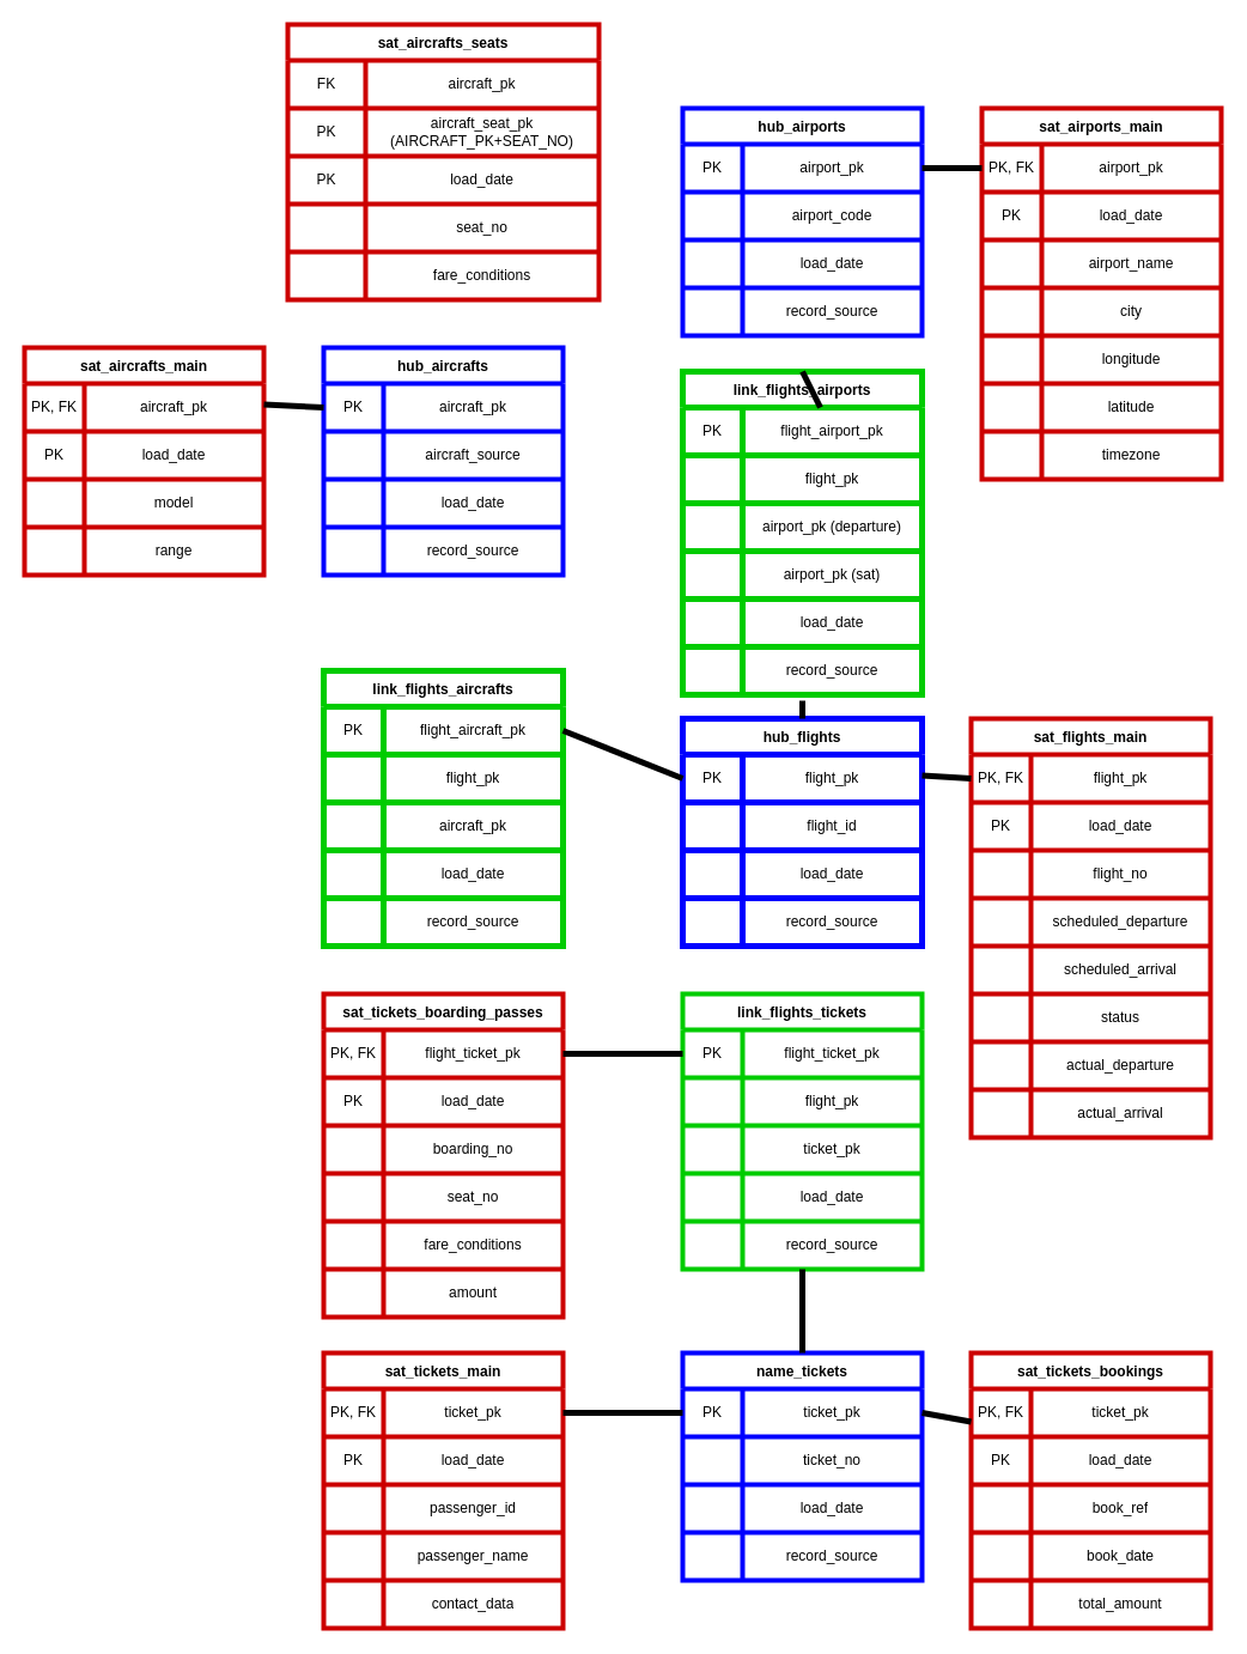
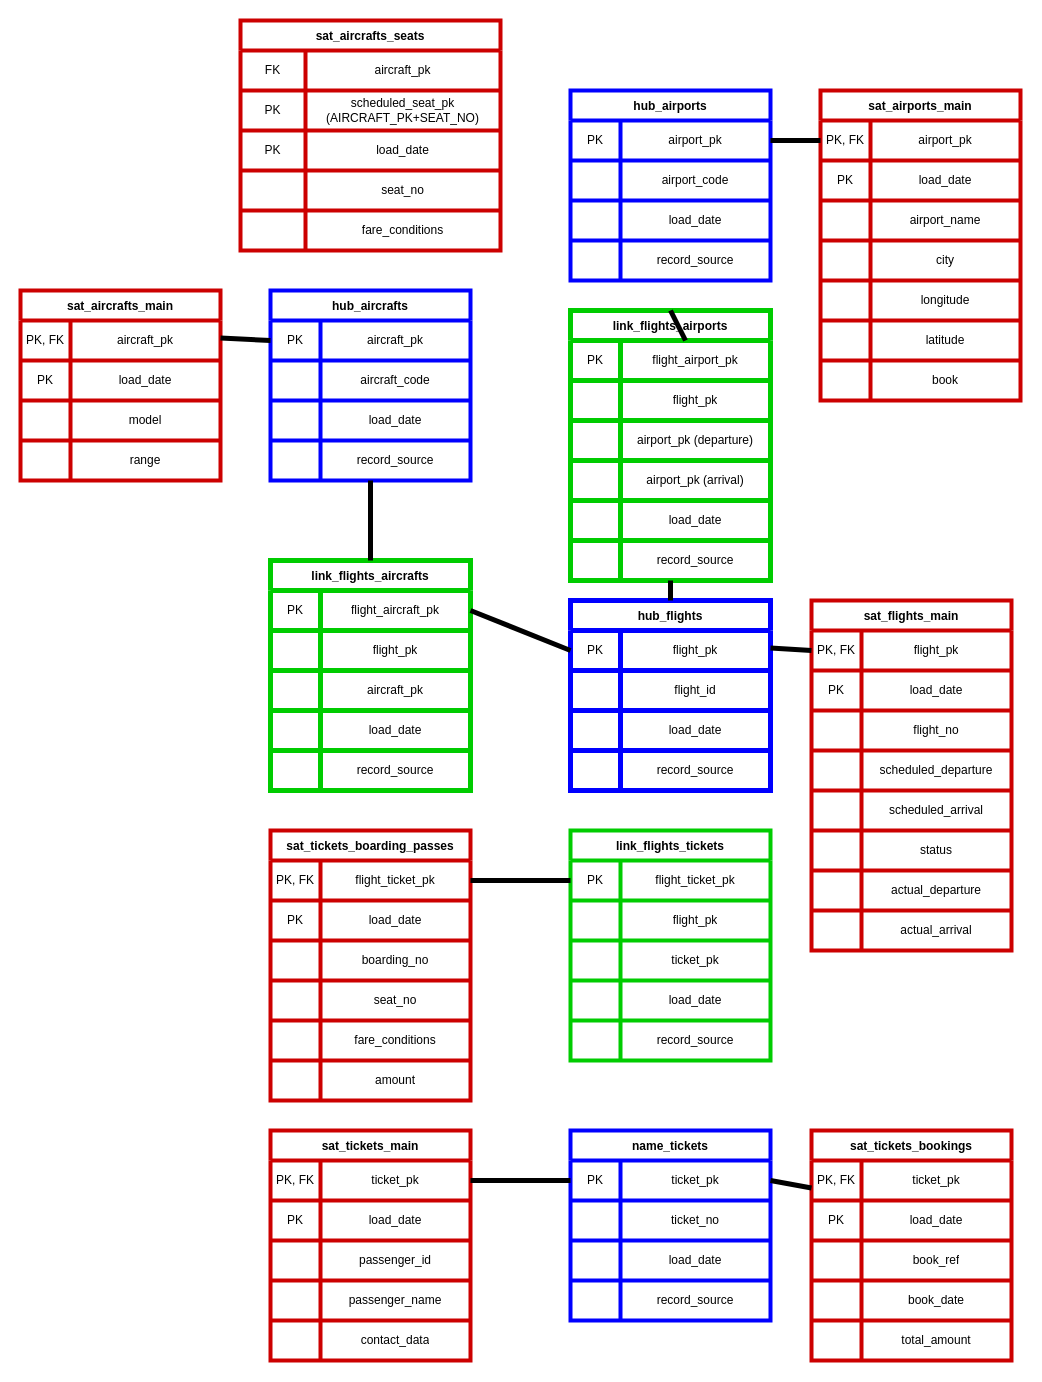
- <mxCell id="222" value="aircraft_seat_pk&lt;br&gt;(AIRCRAFT_PK+SEAT_NO)" style="shape=partialRectangle;html=1;whiteSpace=wrap;connectable=0;fillColor=none;top=0;left=0;bottom=0;right=0;overflow=hidden;strokeColor=#CC0000;strokeWidth=4;" vertex="1" parent="220"><mxGeometry x="65" width="195" height="40" as="geometry"><mxRectangle width="195" height="40" as="alternateBounds" /></mxGeometry></mxCell>
+ <mxCell id="222" value="scheduled_seat_pk&lt;br&gt;(AIRCRAFT_PK+SEAT_NO)" style="shape=partialRectangle;html=1;whiteSpace=wrap;connectable=0;fillColor=none;top=0;left=0;bottom=0;right=0;overflow=hidden;strokeColor=#CC0000;strokeWidth=4;" vertex="1" parent="220"><mxGeometry x="65" width="195" height="40" as="geometry"><mxRectangle width="195" height="40" as="alternateBounds" /></mxGeometry></mxCell>
- <mxCell id="8" value="aircraft_source" style="shape=partialRectangle;html=1;whiteSpace=wrap;connectable=0;fillColor=none;top=0;left=0;bottom=0;right=0;overflow=hidden;strokeColor=#0000FF;strokeWidth=4;" parent="6" vertex="1"><mxGeometry x="50" width="150" height="40" as="geometry"><mxRectangle width="150" height="40" as="alternateBounds" /></mxGeometry></mxCell>
+ <mxCell id="8" value="aircraft_code" style="shape=partialRectangle;html=1;whiteSpace=wrap;connectable=0;fillColor=none;top=0;left=0;bottom=0;right=0;overflow=hidden;strokeColor=#0000FF;strokeWidth=4;" parent="6" vertex="1"><mxGeometry x="50" width="150" height="40" as="geometry"><mxRectangle width="150" height="40" as="alternateBounds" /></mxGeometry></mxCell>
- <mxCell id="202" value="timezone" style="shape=partialRectangle;html=1;whiteSpace=wrap;connectable=0;fillColor=none;top=0;left=0;bottom=0;right=0;overflow=hidden;strokeColor=#CC0000;strokeWidth=4;" parent="200" vertex="1"><mxGeometry x="50" width="150" height="40" as="geometry"><mxRectangle width="150" height="40" as="alternateBounds" /></mxGeometry></mxCell>
+ <mxCell id="202" value="book" style="shape=partialRectangle;html=1;whiteSpace=wrap;connectable=0;fillColor=none;top=0;left=0;bottom=0;right=0;overflow=hidden;strokeColor=#CC0000;strokeWidth=4;" parent="200" vertex="1"><mxGeometry x="50" width="150" height="40" as="geometry"><mxRectangle width="150" height="40" as="alternateBounds" /></mxGeometry></mxCell>
- <mxCell id="82" value="airport_pk (sat)" style="shape=partialRectangle;html=1;whiteSpace=wrap;connectable=0;fillColor=none;top=0;left=0;bottom=0;right=0;overflow=hidden;strokeColor=#00CC00;strokeWidth=5;" parent="80" vertex="1"><mxGeometry x="50" width="150" height="40" as="geometry"><mxRectangle width="150" height="40" as="alternateBounds" /></mxGeometry></mxCell>
+ <mxCell id="82" value="airport_pk (arrival)" style="shape=partialRectangle;html=1;whiteSpace=wrap;connectable=0;fillColor=none;top=0;left=0;bottom=0;right=0;overflow=hidden;strokeColor=#00CC00;strokeWidth=5;" parent="80" vertex="1"><mxGeometry x="50" width="150" height="40" as="geometry"><mxRectangle width="150" height="40" as="alternateBounds" /></mxGeometry></mxCell>
+ <mxCell id="238" value="" style="endArrow=none;html=1;rounded=0;strokeColor=#000000;strokeWidth=5;exitX=0.5;exitY=0;exitDx=0;exitDy=0;entryX=0.5;entryY=1;entryDx=0;entryDy=0;" parent="1" source="54" target="2" edge="1"><mxGeometry width="50" height="50" relative="1" as="geometry"><mxPoint x="420" y="560" as="sourcePoint" /><mxPoint x="470" y="510" as="targetPoint" /></mxGeometry></mxCell>
- <mxCell id="240" value="" style="endArrow=none;html=1;rounded=0;strokeColor=#000000;strokeWidth=5;exitX=0.5;exitY=0;exitDx=0;exitDy=0;entryX=0.5;entryY=1;entryDx=0;entryDy=0;dashed=1;" parent="1" source="28" target="70" edge="1"><mxGeometry width="50" height="50" relative="1" as="geometry"><mxPoint x="760" y="580" as="sourcePoint" /><mxPoint x="810" y="530" as="targetPoint" /></mxGeometry></mxCell>
+ <mxCell id="240" value="" style="endArrow=none;html=1;rounded=0;strokeColor=#000000;strokeWidth=5;exitX=0.5;exitY=0;exitDx=0;exitDy=0;entryX=0.5;entryY=1;entryDx=0;entryDy=0;" parent="1" source="28" target="70" edge="1"><mxGeometry width="50" height="50" relative="1" as="geometry"><mxPoint x="760" y="580" as="sourcePoint" /><mxPoint x="810" y="530" as="targetPoint" /></mxGeometry></mxCell>
- <mxCell id="234" value="" style="endArrow=none;html=1;rounded=0;strokeColor=#000000;strokeWidth=5;exitX=0.5;exitY=0;exitDx=0;exitDy=0;entryX=0.5;entryY=1;entryDx=0;entryDy=0;" parent="1" source="41" target="89" edge="1"><mxGeometry width="50" height="50" relative="1" as="geometry"><mxPoint x="660" y="1130" as="sourcePoint" /><mxPoint x="710" y="1080" as="targetPoint" /></mxGeometry></mxCell>
